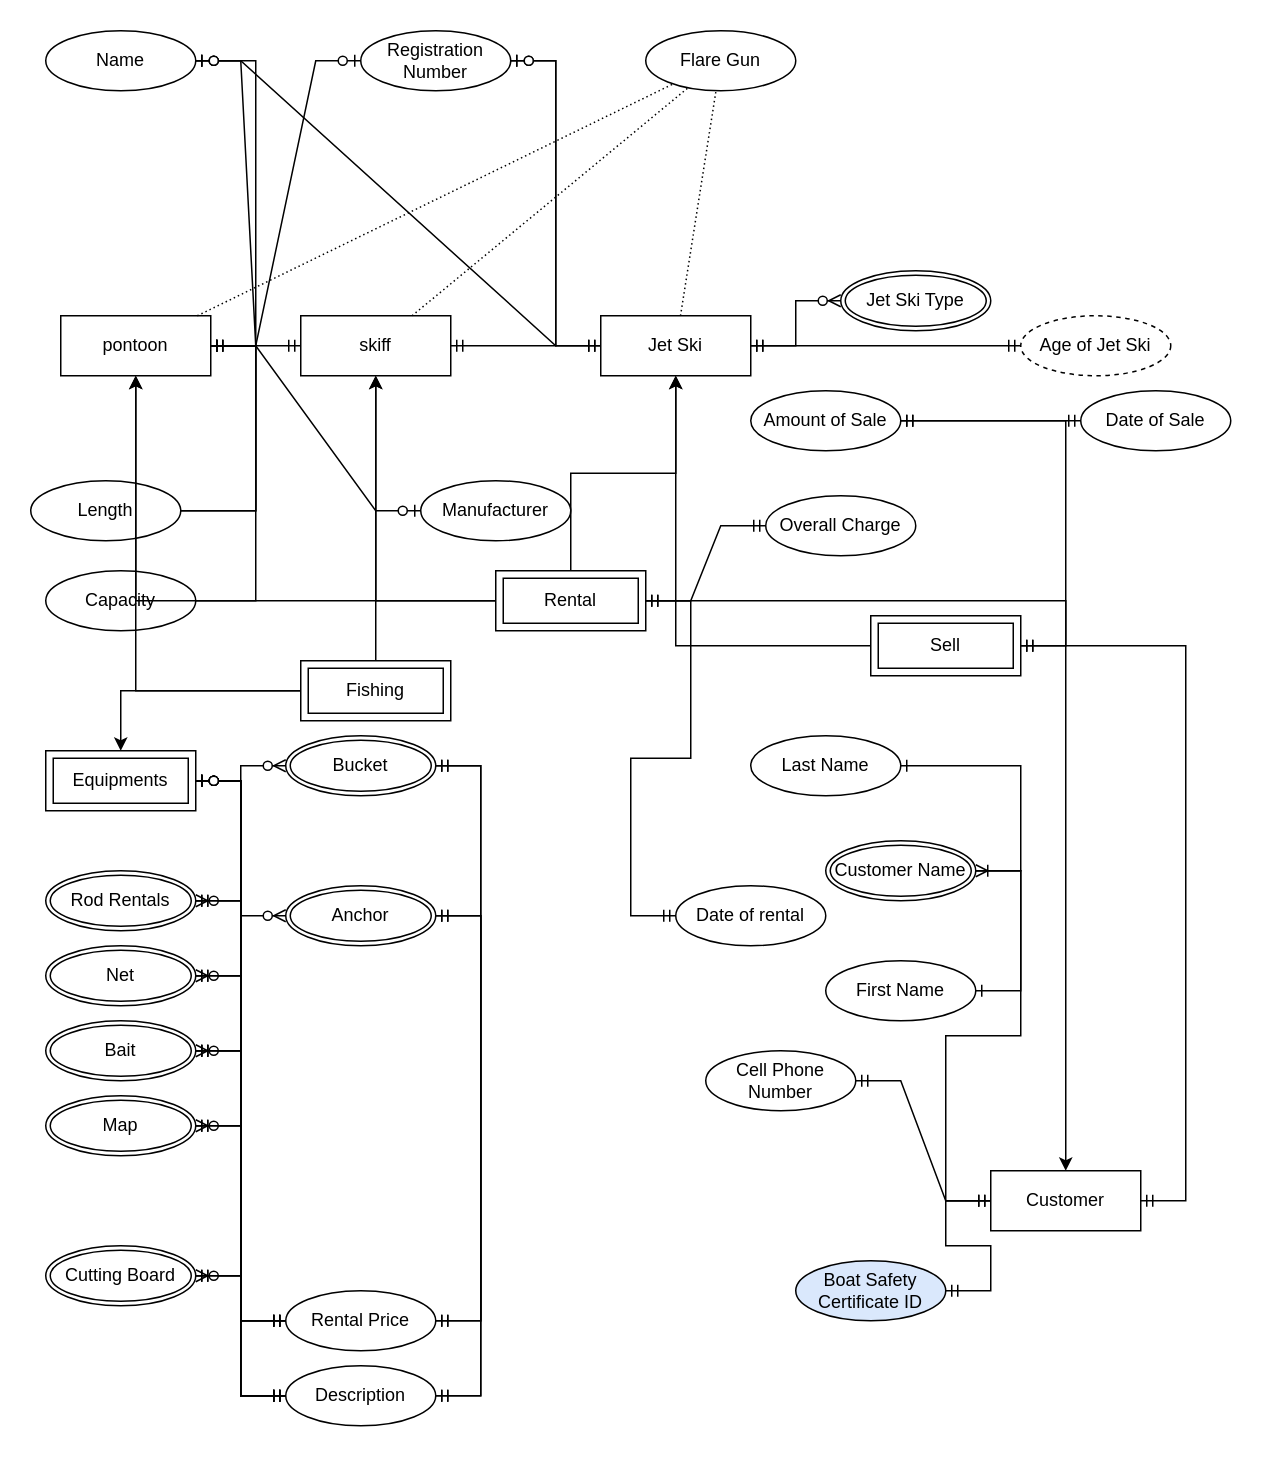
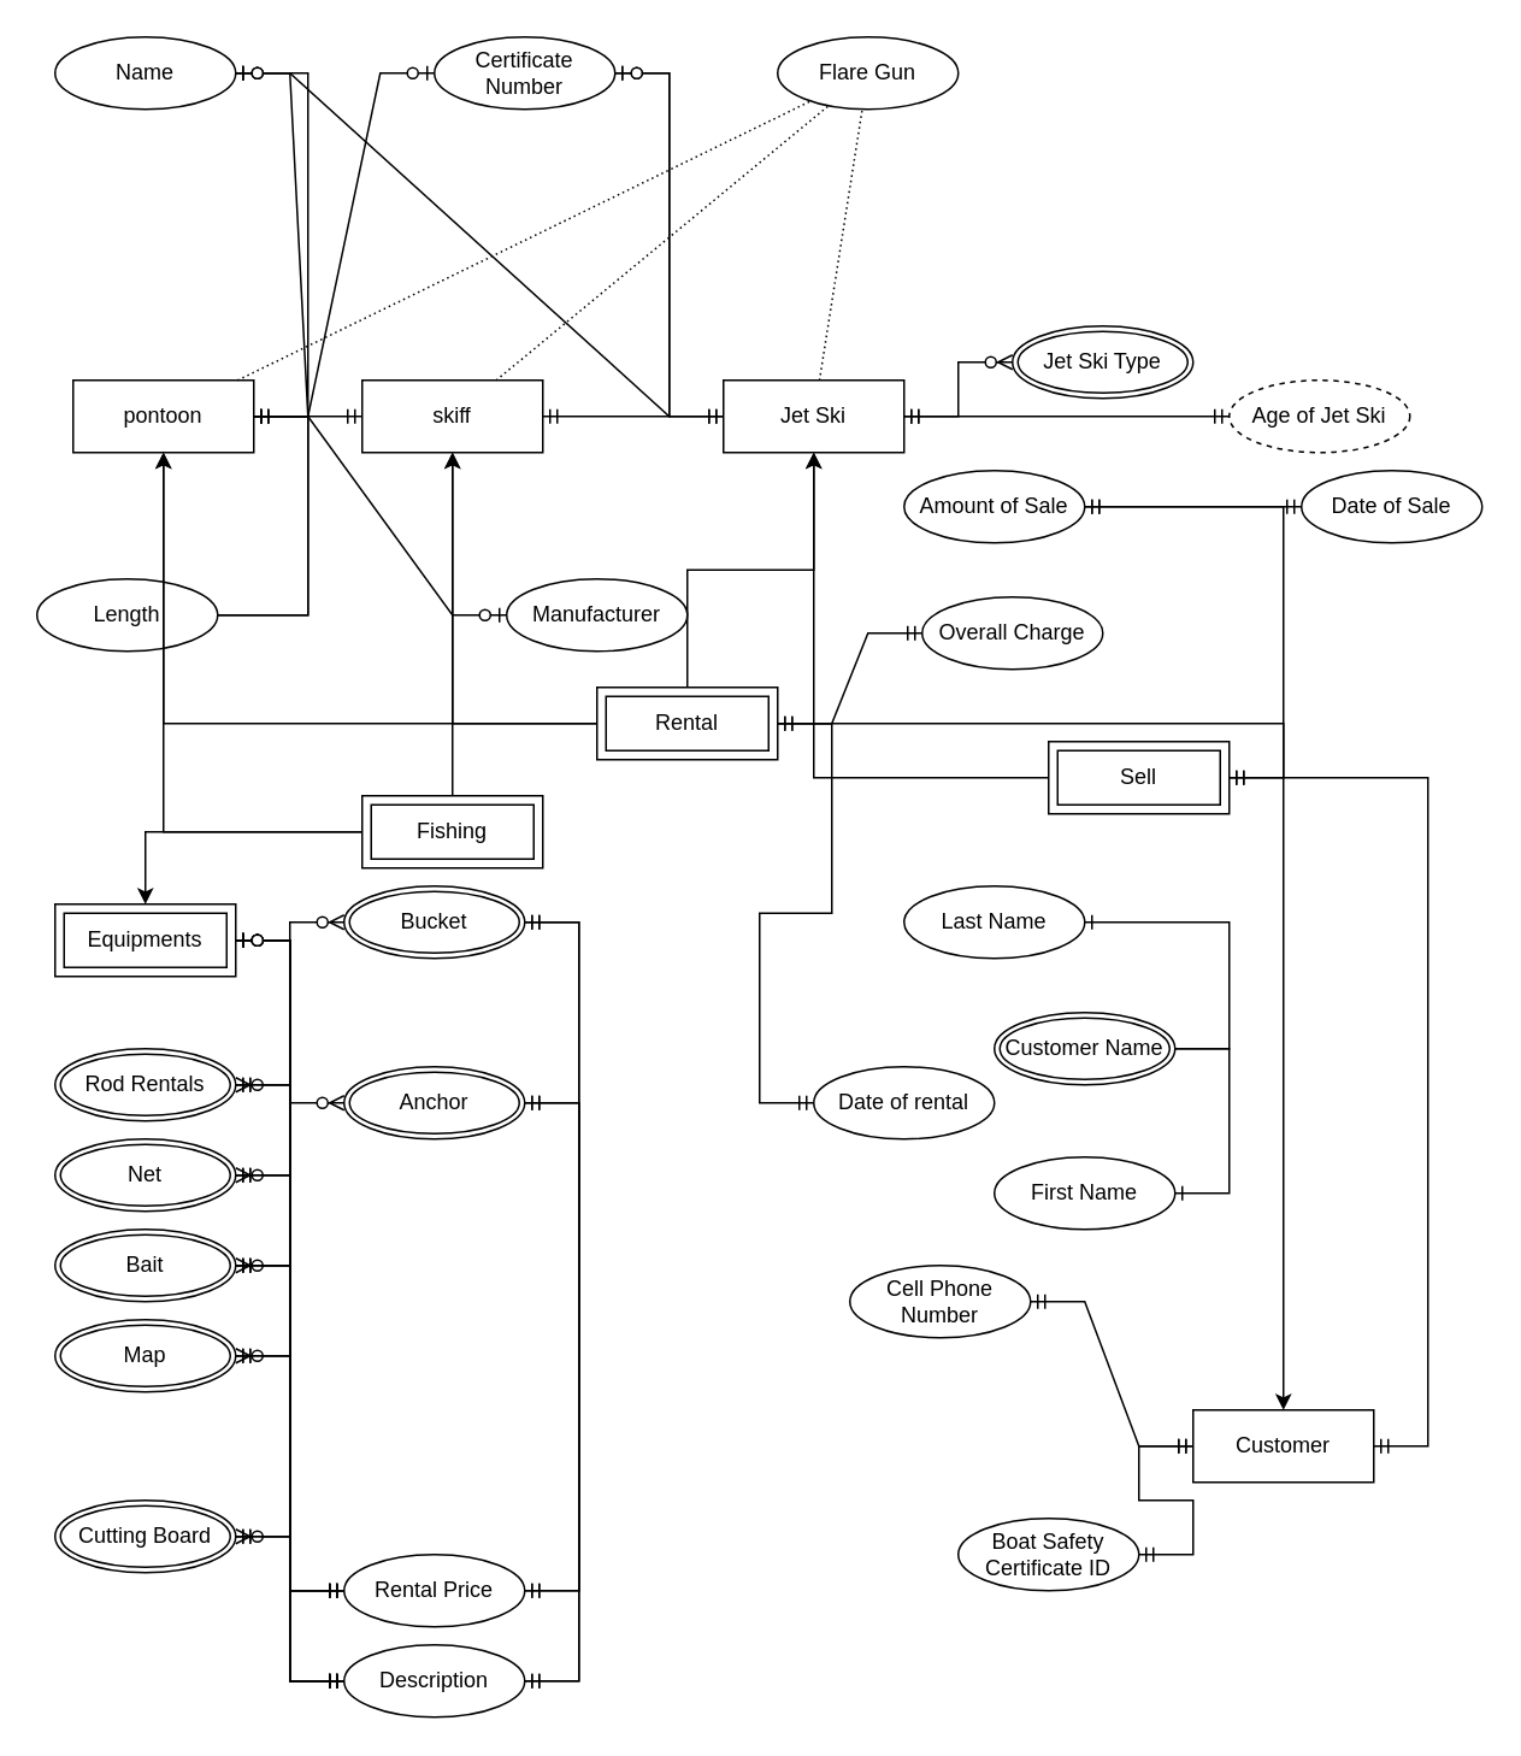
- <mxCell id="5" value="Registration Number" style="ellipse;whiteSpace=wrap;html=1;align=center;rounded=0;" vertex="1" parent="1"><mxGeometry x="240" y="20" width="100" height="40" as="geometry" /></mxCell>
+ <mxCell id="5" value="Certificate Number" style="ellipse;whiteSpace=wrap;html=1;align=center;rounded=0;" vertex="1" parent="1"><mxGeometry x="240" y="20" width="100" height="40" as="geometry" /></mxCell>
- <mxCell id="37" value="" style="edgeStyle=entityRelationEdgeStyle;fontSize=12;html=1;endArrow=ERone;endFill=1;rounded=0;" edge="1" parent="1" source="6" target="2"><mxGeometry width="100" height="100" relative="1" as="geometry"><mxPoint x="140" y="580" as="sourcePoint" /><mxPoint x="150" y="440" as="targetPoint" /></mxGeometry></mxCell>
- <mxCell id="6" value="Capacity" style="ellipse;whiteSpace=wrap;html=1;align=center;rounded=0;" vertex="1" parent="1"><mxGeometry x="30" y="380" width="100" height="40" as="geometry" /></mxCell>
- <mxCell id="42" value="" style="edgeStyle=entityRelationEdgeStyle;fontSize=12;html=1;endArrow=ERoneToMany;rounded=0;" edge="1" parent="1" source="20" target="23"><mxGeometry width="100" height="100" relative="1" as="geometry"><mxPoint x="350" y="790" as="sourcePoint" /><mxPoint x="450" y="690" as="targetPoint" /></mxGeometry></mxCell>
- <mxCell id="84" value="Boat Safety Certificate ID" style="ellipse;whiteSpace=wrap;html=1;align=center;rounded=0;fillColor=#dae8fc;" vertex="1" parent="1"><mxGeometry x="530" y="840" width="100" height="40" as="geometry" /></mxCell>
+ <mxCell id="84" value="Boat Safety Certificate ID" style="ellipse;whiteSpace=wrap;html=1;align=center;rounded=0;" vertex="1" parent="1"><mxGeometry x="530" y="840" width="100" height="40" as="geometry" /></mxCell>
